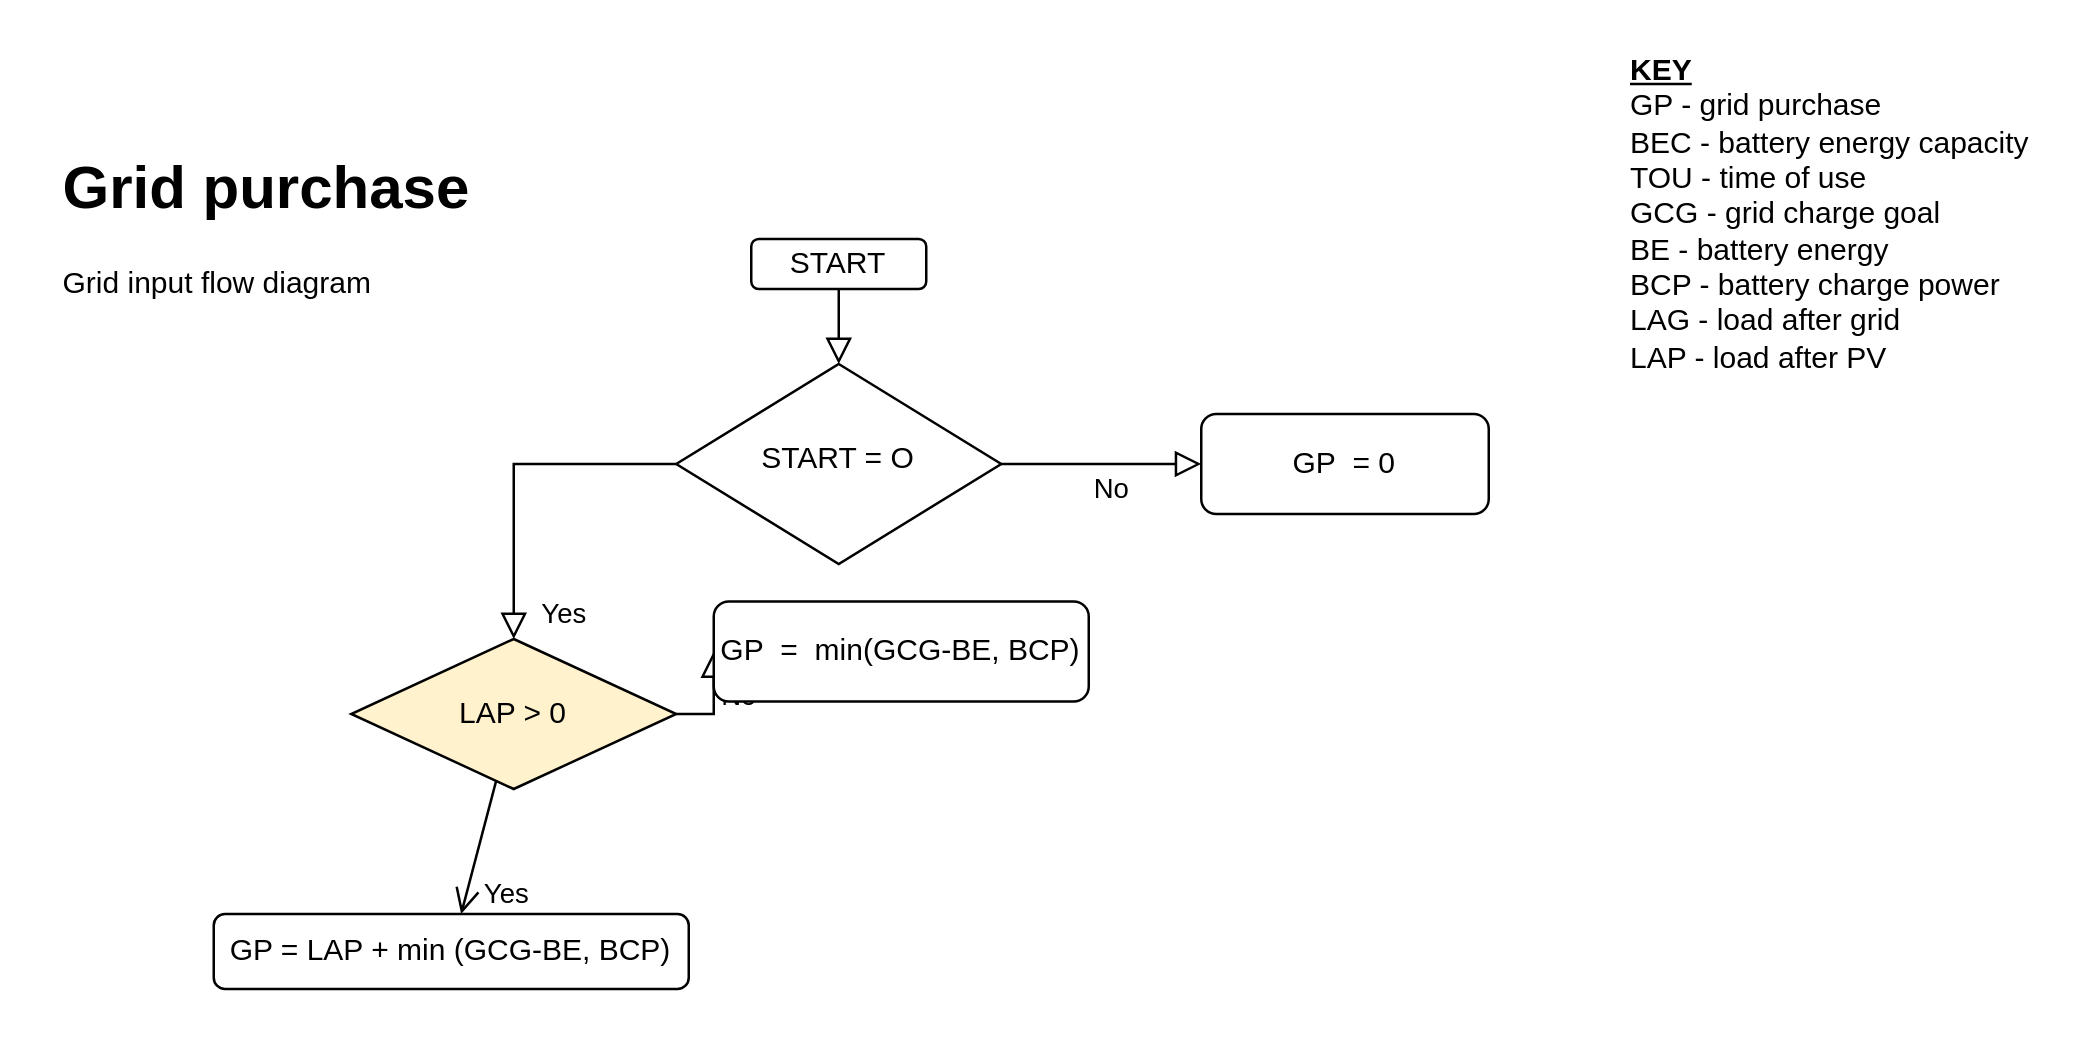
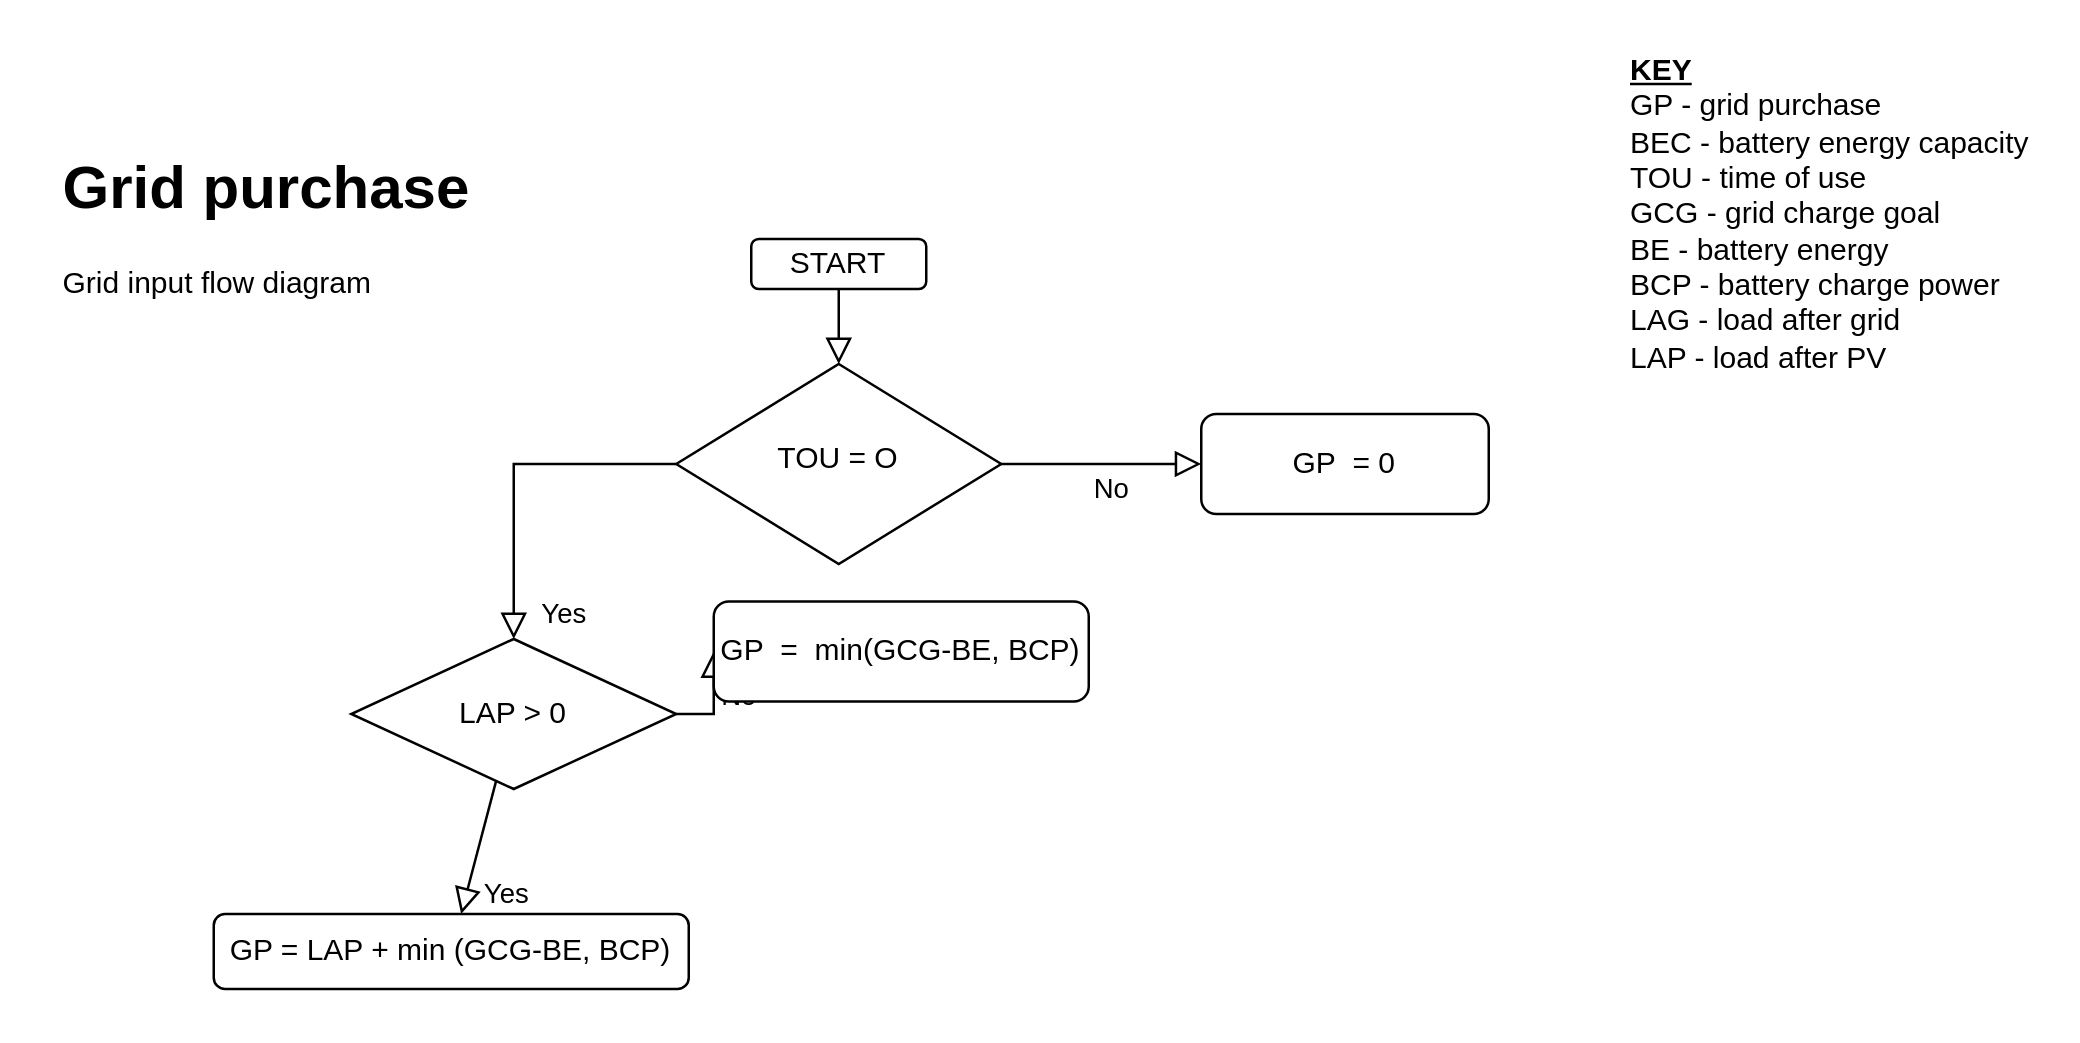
- <mxCell id="5" value="START = O" style="rhombus;whiteSpace=wrap;html=1;shadow=0;fontFamily=Helvetica;fontSize=12;align=center;strokeWidth=1;spacing=6;spacingTop=-4;" parent="1" vertex="1"><mxGeometry x="270" y="145" width="130" height="80" as="geometry" /></mxCell>
+ <mxCell id="5" value="TOU = O" style="rhombus;whiteSpace=wrap;html=1;shadow=0;fontFamily=Helvetica;fontSize=12;align=center;strokeWidth=1;spacing=6;spacingTop=-4;" parent="1" vertex="1"><mxGeometry x="270" y="145" width="130" height="80" as="geometry" /></mxCell>
- <mxCell id="7" value="LAP &amp;gt; 0" style="rhombus;whiteSpace=wrap;html=1;fillColor=#fff2cc;" parent="1" vertex="1"><mxGeometry x="140" y="255" width="130" height="60" as="geometry" /></mxCell>
+ <mxCell id="7" value="LAP &amp;gt; 0" style="rhombus;whiteSpace=wrap;html=1;" parent="1" vertex="1"><mxGeometry x="140" y="255" width="130" height="60" as="geometry" /></mxCell>
- <mxCell id="6" value="Yes" style="edgeStyle=none;rounded=0;orthogonalLoop=1;jettySize=auto;html=1;endArrow=open;endFill=0;startSize=6;endSize=8;" parent="1" source="7" target="12" edge="1"><mxGeometry x="0.556" y="15" relative="1" as="geometry"><mxPoint as="offset" /></mxGeometry></mxCell>
+ <mxCell id="6" value="Yes" style="edgeStyle=none;rounded=0;orthogonalLoop=1;jettySize=auto;html=1;endArrow=block;endFill=0;startSize=6;endSize=8;" parent="1" source="7" target="12" edge="1"><mxGeometry x="0.556" y="15" relative="1" as="geometry"><mxPoint as="offset" /></mxGeometry></mxCell>
